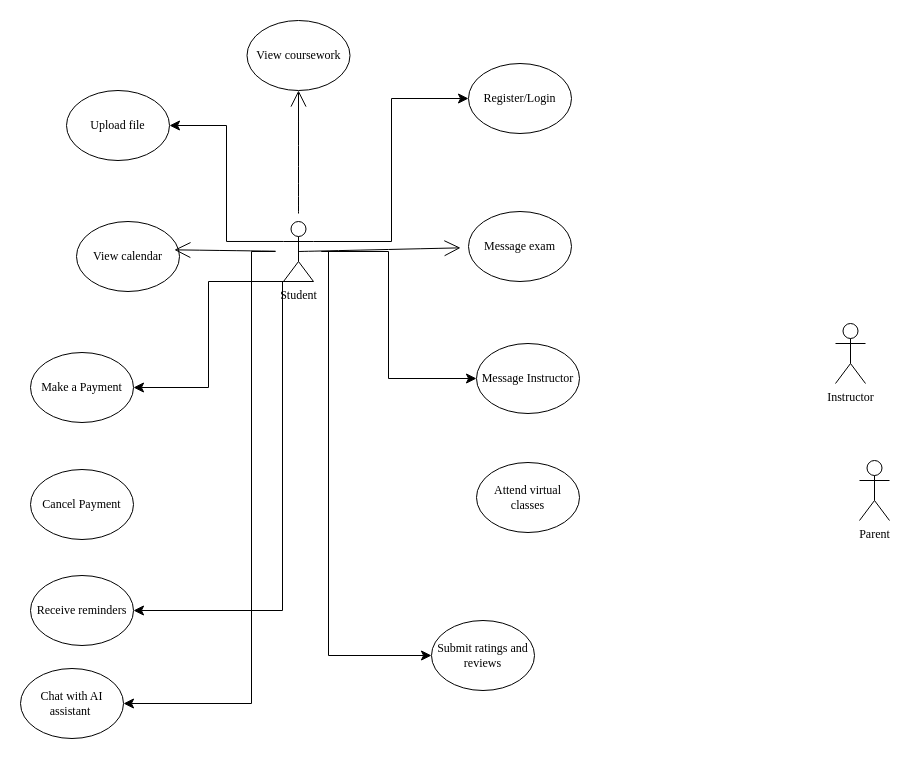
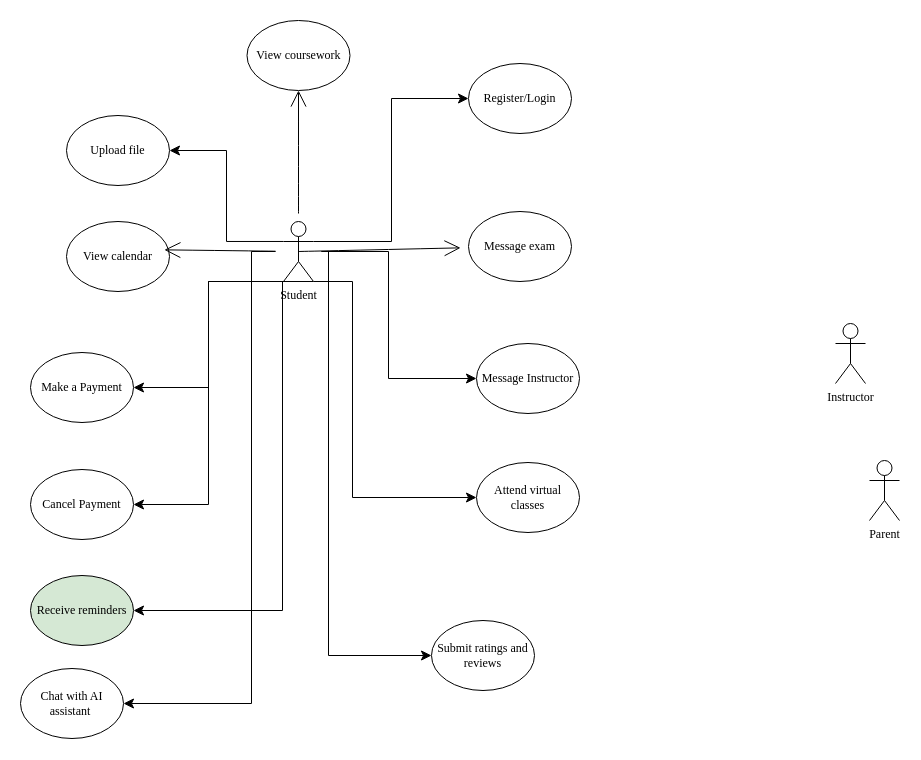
- <mxCell id="11" value="Upload file" style="ellipse;whiteSpace=wrap;html=1;fontFamily=Architects Daughter;fontSource=https%3A%2F%2Ffonts.googleapis.com%2Fcss%3Ffamily%3DArchitects%2BDaughter;" vertex="1" parent="1"><mxGeometry x="66" y="90" width="103" height="70" as="geometry" /></mxCell>
+ <mxCell id="11" value="Upload file" style="ellipse;whiteSpace=wrap;html=1;fontFamily=Architects Daughter;fontSource=https%3A%2F%2Ffonts.googleapis.com%2Fcss%3Ffamily%3DArchitects%2BDaughter;" vertex="1" parent="1"><mxGeometry x="66" y="115" width="103" height="70" as="geometry" /></mxCell>
- <mxCell id="12" value="View calendar" style="ellipse;whiteSpace=wrap;html=1;fontFamily=Architects Daughter;fontSource=https%3A%2F%2Ffonts.googleapis.com%2Fcss%3Ffamily%3DArchitects%2BDaughter;" vertex="1" parent="1"><mxGeometry x="76" y="221" width="103" height="70" as="geometry" /></mxCell>
+ <mxCell id="12" value="View calendar" style="ellipse;whiteSpace=wrap;html=1;fontFamily=Architects Daughter;fontSource=https%3A%2F%2Ffonts.googleapis.com%2Fcss%3Ffamily%3DArchitects%2BDaughter;" vertex="1" parent="1"><mxGeometry x="66" y="221" width="103" height="70" as="geometry" /></mxCell>
+ <mxCell id="24" value="" style="edgeStyle=elbowEdgeStyle;elbow=horizontal;endArrow=classic;html=1;curved=0;rounded=0;endSize=8;startSize=8;fontFamily=Architects Daughter;fontSource=https%3A%2F%2Ffonts.googleapis.com%2Fcss%3Ffamily%3DArchitects%2BDaughter;fontSize=16;sourcePerimeterSpacing=8;targetPerimeterSpacing=8;exitX=1;exitY=1;exitDx=0;exitDy=0;exitPerimeter=0;entryX=0;entryY=0.5;entryDx=0;entryDy=0;" edge="1" parent="1" source="4" target="23"><mxGeometry width="50" height="50" relative="1" as="geometry"><mxPoint x="349" y="346" as="sourcePoint" /><mxPoint x="399" y="296" as="targetPoint" /><Array as="points"><mxPoint x="352" y="392" /></Array></mxGeometry></mxCell>
+ <mxCell id="21" value="" style="edgeStyle=elbowEdgeStyle;elbow=horizontal;endArrow=classic;html=1;curved=0;rounded=0;endSize=8;startSize=8;fontFamily=Architects Daughter;fontSource=https%3A%2F%2Ffonts.googleapis.com%2Fcss%3Ffamily%3DArchitects%2BDaughter;fontSize=16;sourcePerimeterSpacing=8;targetPerimeterSpacing=8;exitX=0;exitY=1;exitDx=0;exitDy=0;exitPerimeter=0;entryX=1;entryY=0.5;entryDx=0;entryDy=0;" edge="1" parent="1" source="4" target="14"><mxGeometry width="50" height="50" relative="1" as="geometry"><mxPoint x="349" y="415" as="sourcePoint" /><mxPoint x="399" y="365" as="targetPoint" /></mxGeometry></mxCell>
- <mxCell id="5" value="&lt;div&gt;Parent&lt;/div&gt;&lt;div&gt;&lt;br&gt;&lt;/div&gt;" style="shape=umlActor;verticalLabelPosition=bottom;verticalAlign=top;html=1;outlineConnect=0;fontFamily=Architects Daughter;fontSource=https%3A%2F%2Ffonts.googleapis.com%2Fcss%3Ffamily%3DArchitects%2BDaughter;" vertex="1" parent="1"><mxGeometry x="859" y="460" width="30" height="60" as="geometry" /></mxCell>
+ <mxCell id="5" value="&lt;div&gt;Parent&lt;/div&gt;&lt;div&gt;&lt;br&gt;&lt;/div&gt;" style="shape=umlActor;verticalLabelPosition=bottom;verticalAlign=top;html=1;outlineConnect=0;fontFamily=Architects Daughter;fontSource=https%3A%2F%2Ffonts.googleapis.com%2Fcss%3Ffamily%3DArchitects%2BDaughter;" vertex="1" parent="1"><mxGeometry x="869" y="460" width="30" height="60" as="geometry" /></mxCell>
- <mxCell id="15" value="Receive reminders" style="ellipse;whiteSpace=wrap;html=1;fontFamily=Architects Daughter;fontSource=https%3A%2F%2Ffonts.googleapis.com%2Fcss%3Ffamily%3DArchitects%2BDaughter;" vertex="1" parent="1"><mxGeometry x="30" y="575" width="103" height="70" as="geometry" /></mxCell>
+ <mxCell id="15" value="Receive reminders" style="ellipse;whiteSpace=wrap;html=1;fontFamily=Architects Daughter;fontSource=https%3A%2F%2Ffonts.googleapis.com%2Fcss%3Ffamily%3DArchitects%2BDaughter;fillColor=#d5e8d4;" vertex="1" parent="1"><mxGeometry x="30" y="575" width="103" height="70" as="geometry" /></mxCell>
